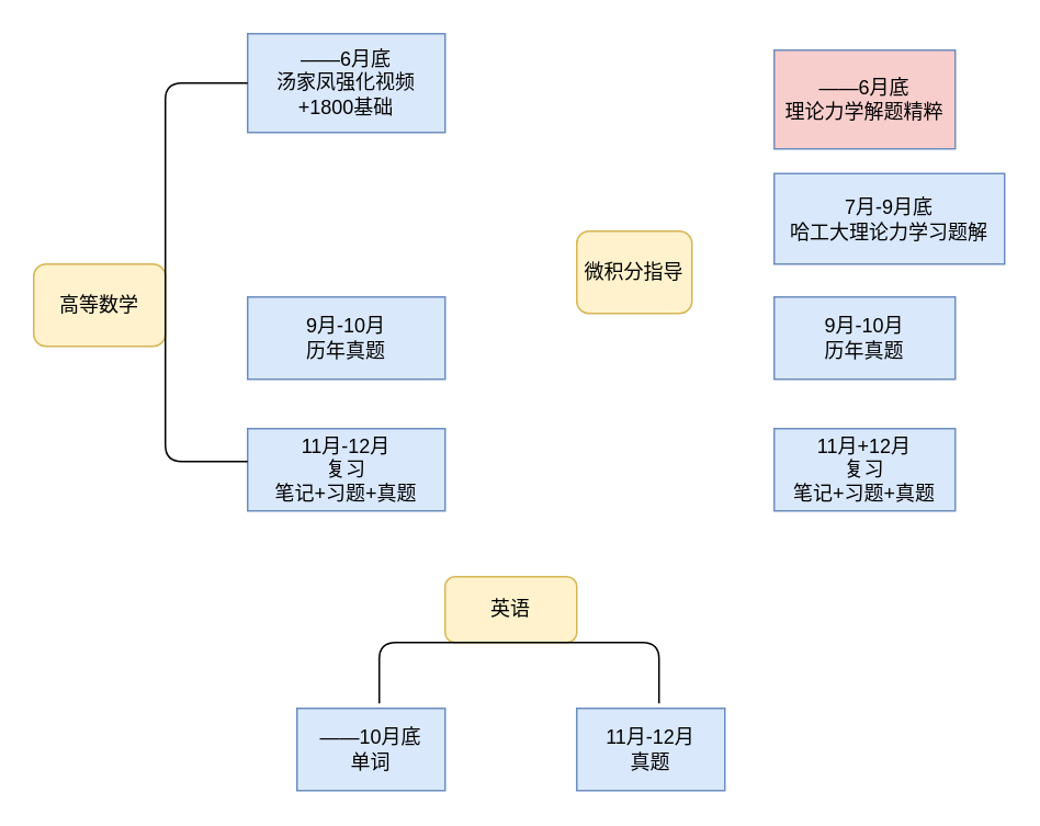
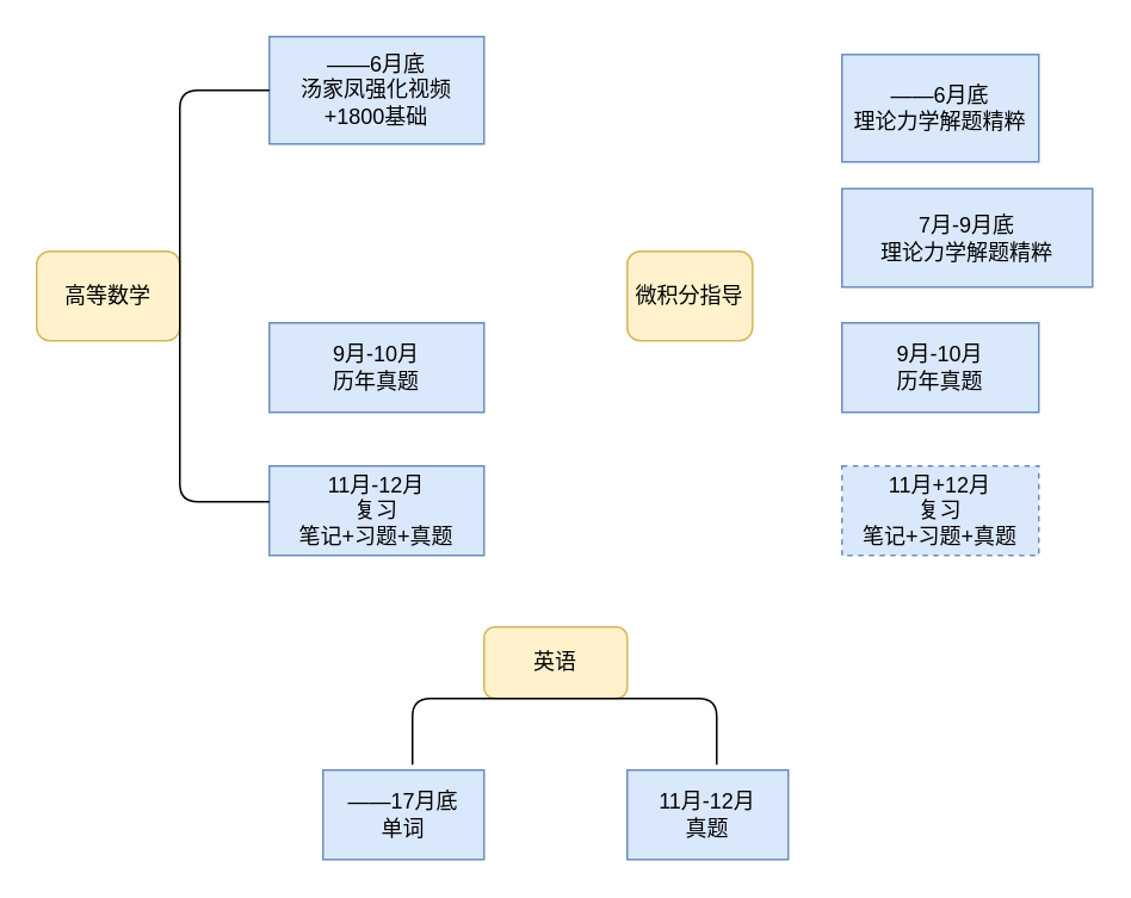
- <mxCell id="7" value="——6月底&lt;br&gt;理论力学解题精粹" style="rounded=0;whiteSpace=wrap;html=1;fillColor=#f8cecc;strokeColor=#6c8ebf;" vertex="1" parent="1"><mxGeometry x="470" y="30" width="110" height="60" as="geometry" /></mxCell>
+ <mxCell id="7" value="——6月底&lt;br&gt;理论力学解题精粹" style="rounded=0;whiteSpace=wrap;html=1;fillColor=#dae8fc;strokeColor=#6c8ebf;" vertex="1" parent="1"><mxGeometry x="470" y="30" width="110" height="60" as="geometry" /></mxCell>
- <mxCell id="8" value="7月-9月底&lt;br&gt;哈工大理论力学习题解" style="rounded=0;whiteSpace=wrap;html=1;fillColor=#dae8fc;strokeColor=#6c8ebf;" vertex="1" parent="1"><mxGeometry x="470" y="105" width="140" height="55" as="geometry" /></mxCell>
+ <mxCell id="8" value="7月-9月底&lt;br&gt;理论力学解题精粹" style="rounded=0;whiteSpace=wrap;html=1;fillColor=#dae8fc;strokeColor=#6c8ebf;" vertex="1" parent="1"><mxGeometry x="470" y="105" width="140" height="55" as="geometry" /></mxCell>
- <mxCell id="2" value="高等数学" style="rounded=1;whiteSpace=wrap;html=1;fillColor=#fff2cc;strokeColor=#d6b656;" vertex="1" parent="1"><mxGeometry x="20" y="160" width="80" height="50" as="geometry" /></mxCell>
+ <mxCell id="2" value="高等数学" style="rounded=1;whiteSpace=wrap;html=1;fillColor=#fff2cc;strokeColor=#d6b656;" vertex="1" parent="1"><mxGeometry x="20" y="140" width="80" height="50" as="geometry" /></mxCell>
- <mxCell id="10" value="11月+12月&lt;br&gt;复习&lt;br&gt;笔记+习题+真题" style="rounded=0;whiteSpace=wrap;html=1;fillColor=#dae8fc;strokeColor=#6c8ebf;" vertex="1" parent="1"><mxGeometry x="470" y="260" width="110" height="50" as="geometry" /></mxCell>
+ <mxCell id="10" value="11月+12月&lt;br&gt;复习&lt;br&gt;笔记+习题+真题" style="rounded=0;whiteSpace=wrap;html=1;fillColor=#dae8fc;strokeColor=#6c8ebf;dashed=1;" vertex="1" parent="1"><mxGeometry x="470" y="260" width="110" height="50" as="geometry" /></mxCell>
- <mxCell id="13" value="——10月底&lt;br&gt;单词" style="rounded=0;whiteSpace=wrap;html=1;fillColor=#dae8fc;strokeColor=#6c8ebf;" vertex="1" parent="1"><mxGeometry x="180" y="430" width="90" height="50" as="geometry" /></mxCell>
+ <mxCell id="13" value="——17月底&lt;br&gt;单词" style="rounded=0;whiteSpace=wrap;html=1;fillColor=#dae8fc;strokeColor=#6c8ebf;" vertex="1" parent="1"><mxGeometry x="180" y="430" width="90" height="50" as="geometry" /></mxCell>
